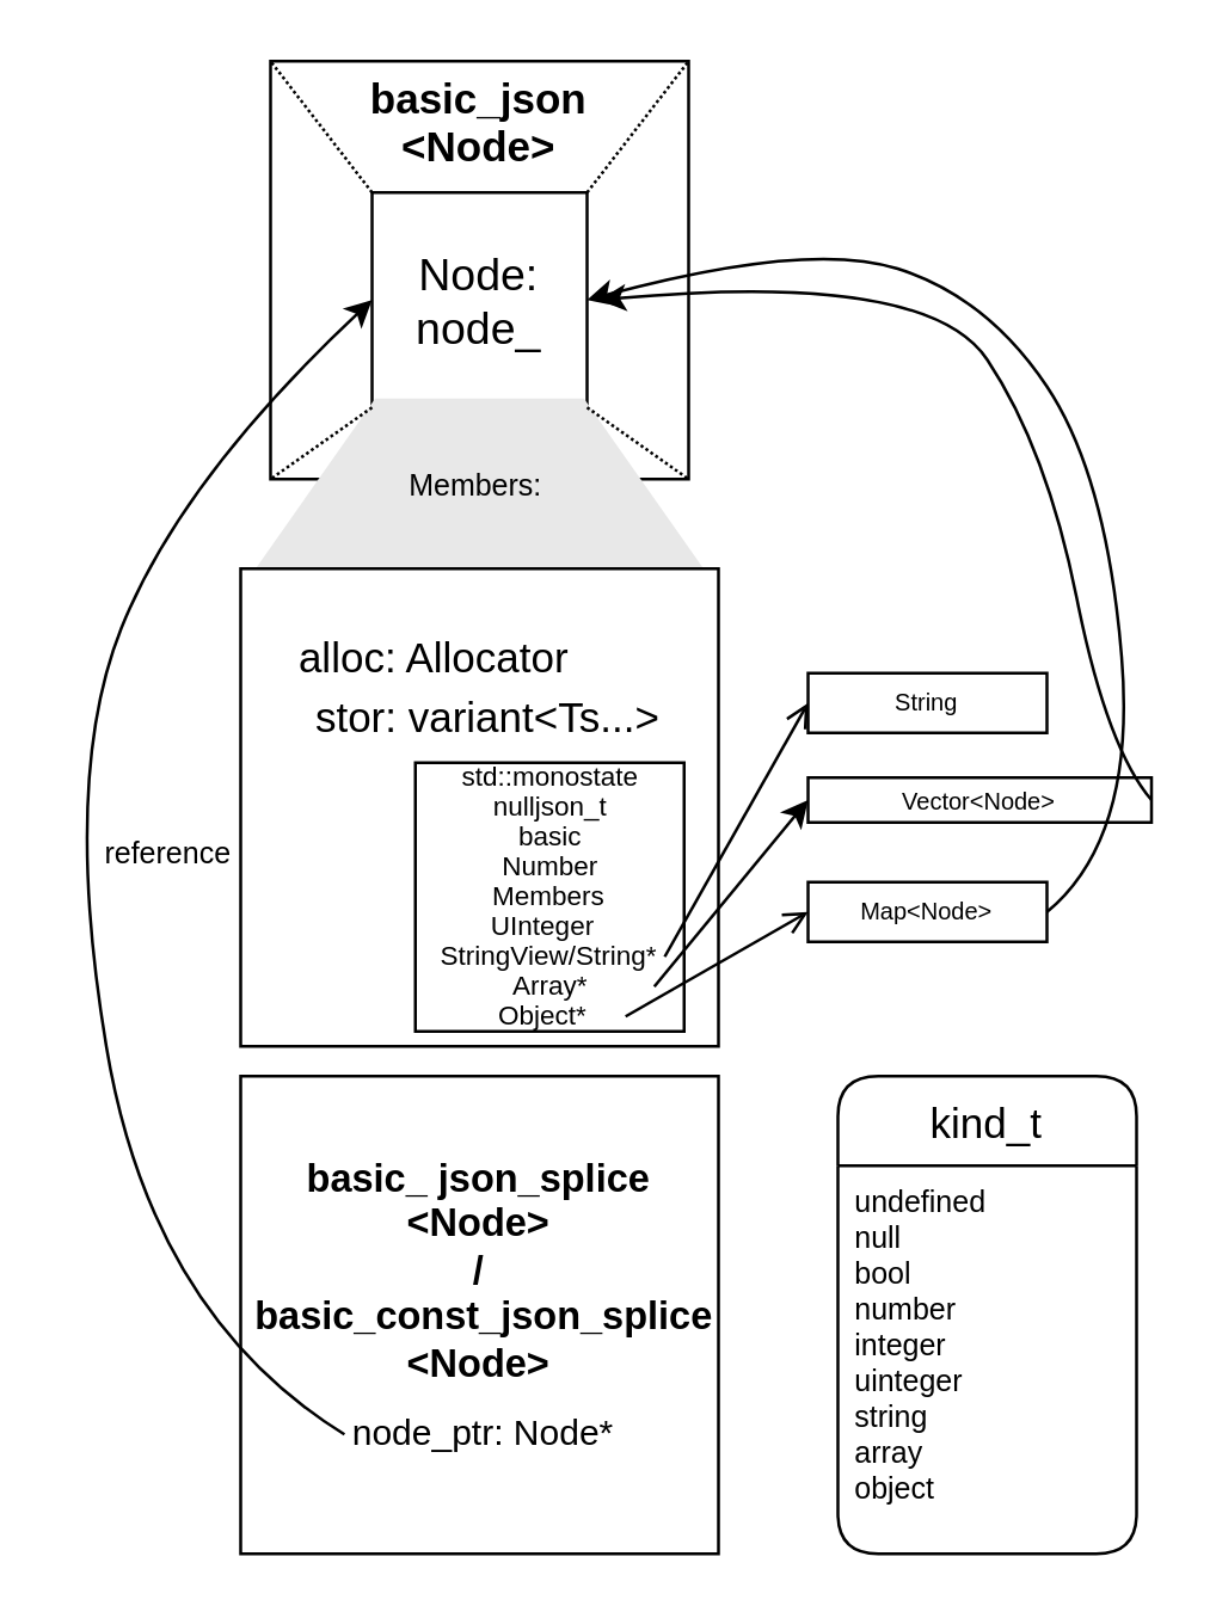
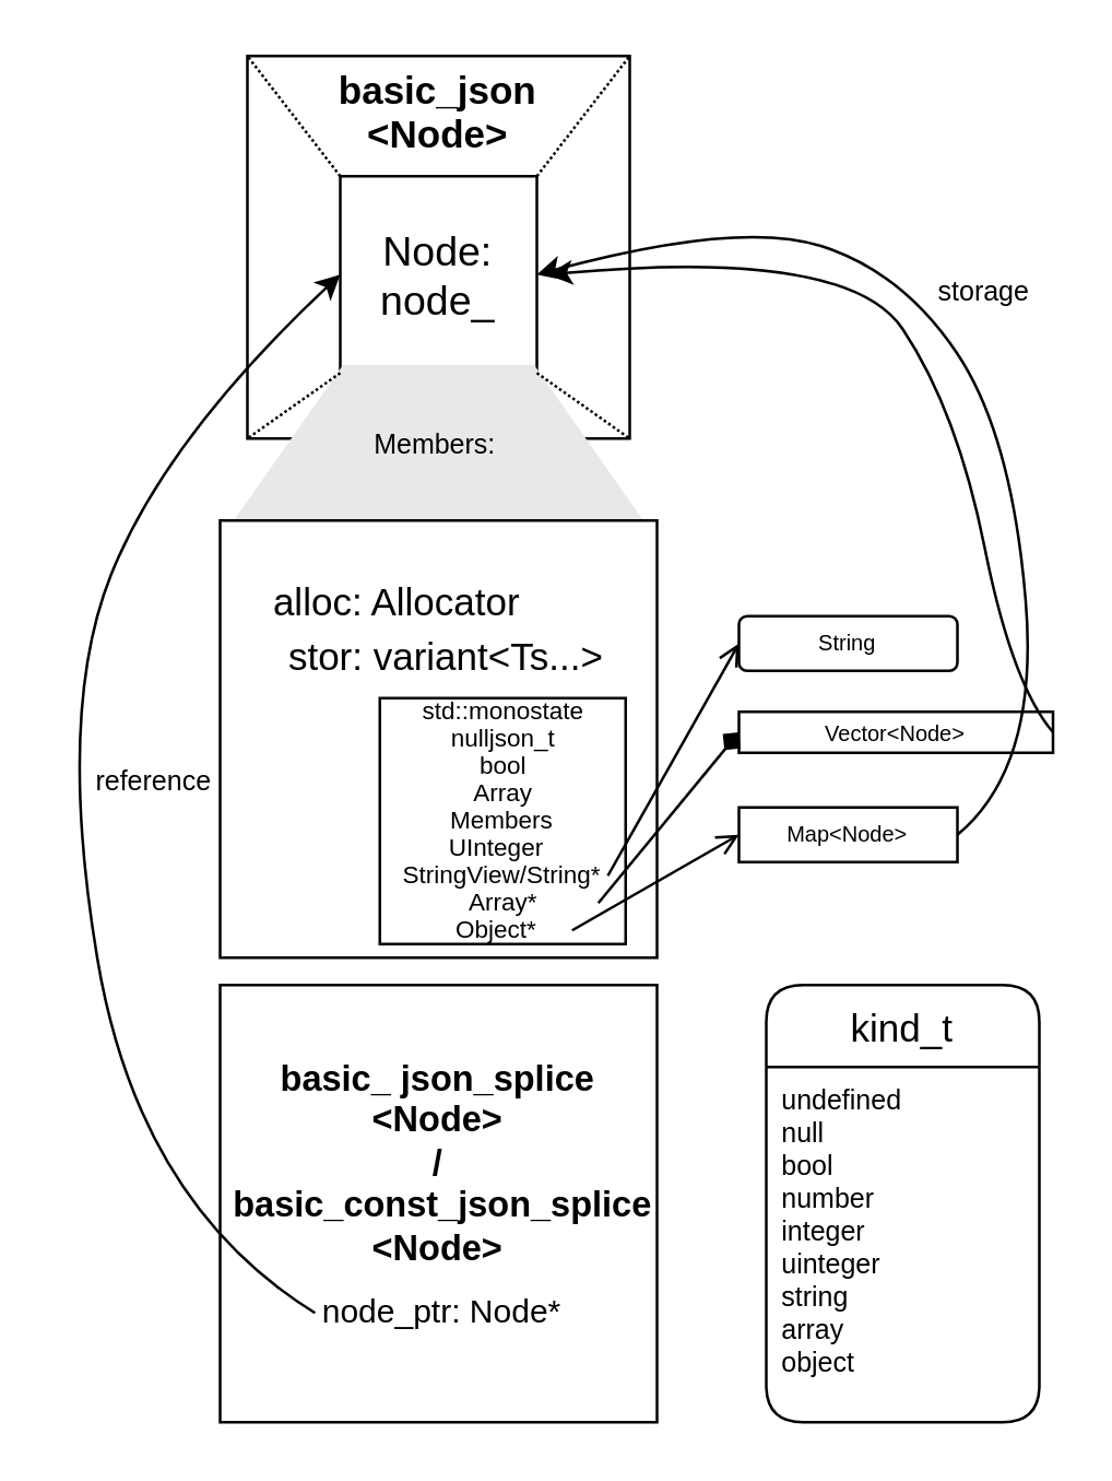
+ <mxCell id="32" value="&lt;font style=&quot;font-size: 10px&quot;&gt;storage&lt;/font&gt;" style="text;html=1;strokeColor=none;fillColor=none;align=center;verticalAlign=middle;whiteSpace=wrap;rounded=0;fontSize=12;fontColor=#000000;" parent="1" vertex="1"><mxGeometry x="340" y="96" width="40" height="20" as="geometry" /></mxCell>
- <mxCell id="16" value="&lt;font color=&quot;#000000&quot;&gt;String&lt;/font&gt;" style="rounded=0;whiteSpace=wrap;html=1;fillColor=#FFFFFF;fontSize=8;fontColor=#00CCCC;" parent="1" vertex="1"><mxGeometry x="270" y="225" width="80" height="20" as="geometry" /></mxCell>
+ <mxCell id="16" value="&lt;font color=&quot;#000000&quot;&gt;String&lt;/font&gt;" style="whiteSpace=wrap;html=1;fillColor=#FFFFFF;fontSize=8;fontColor=#00CCCC;rounded=1;" parent="1" vertex="1"><mxGeometry x="270" y="225" width="80" height="20" as="geometry" /></mxCell>
- <mxCell id="18" value="" style="endArrow=classic;html=1;fontSize=8;fontColor=#00CCCC;exitX=1;exitY=0.5;exitDx=0;exitDy=0;entryX=0;entryY=0.5;entryDx=0;entryDy=0;" parent="1" source="11" target="17" edge="1"><mxGeometry width="50" height="50" relative="1" as="geometry"><mxPoint x="260" y="270" as="sourcePoint" /><mxPoint x="310" y="220" as="targetPoint" /></mxGeometry></mxCell>
+ <mxCell id="18" value="" style="endArrow=diamond;html=1;fontSize=8;fontColor=#00CCCC;exitX=1;exitY=0.5;exitDx=0;exitDy=0;entryX=0;entryY=0.5;entryDx=0;entryDy=0;" parent="1" source="11" target="17" edge="1"><mxGeometry width="50" height="50" relative="1" as="geometry"><mxPoint x="260" y="270" as="sourcePoint" /><mxPoint x="310" y="220" as="targetPoint" /></mxGeometry></mxCell>
- <mxCell id="38" value="&lt;font color=&quot;#000000&quot;&gt;basic&lt;/font&gt;" style="text;html=1;strokeColor=none;fillColor=none;align=center;verticalAlign=middle;whiteSpace=wrap;rounded=0;fontColor=#00CCCC;fontSize=9;" vertex="1" parent="1"><mxGeometry x="154.75" y="275" width="57.5" height="10" as="geometry" /></mxCell>
+ <mxCell id="38" value="&lt;font color=&quot;#000000&quot;&gt;bool&lt;/font&gt;" style="text;html=1;strokeColor=none;fillColor=none;align=center;verticalAlign=middle;whiteSpace=wrap;rounded=0;fontColor=#00CCCC;fontSize=9;" vertex="1" parent="1"><mxGeometry x="154.75" y="275" width="57.5" height="10" as="geometry" /></mxCell>
- <mxCell id="9" value="&lt;font color=&quot;#000000&quot;&gt;Number&lt;/font&gt;" style="text;html=1;strokeColor=none;fillColor=none;align=center;verticalAlign=middle;whiteSpace=wrap;rounded=0;fontColor=#00CCCC;fontSize=9;" parent="1" vertex="1"><mxGeometry x="154.75" y="285" width="57.5" height="10" as="geometry" /></mxCell>
+ <mxCell id="9" value="&lt;font color=&quot;#000000&quot;&gt;Array&lt;/font&gt;" style="text;html=1;strokeColor=none;fillColor=none;align=center;verticalAlign=middle;whiteSpace=wrap;rounded=0;fontColor=#00CCCC;fontSize=9;" parent="1" vertex="1"><mxGeometry x="154.75" y="285" width="57.5" height="10" as="geometry" /></mxCell>
